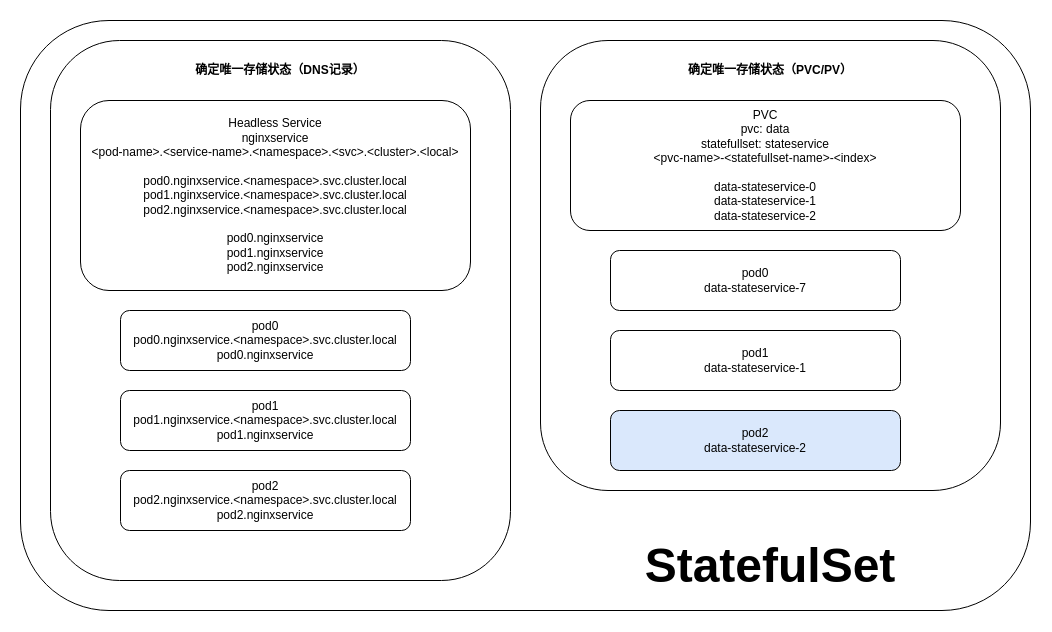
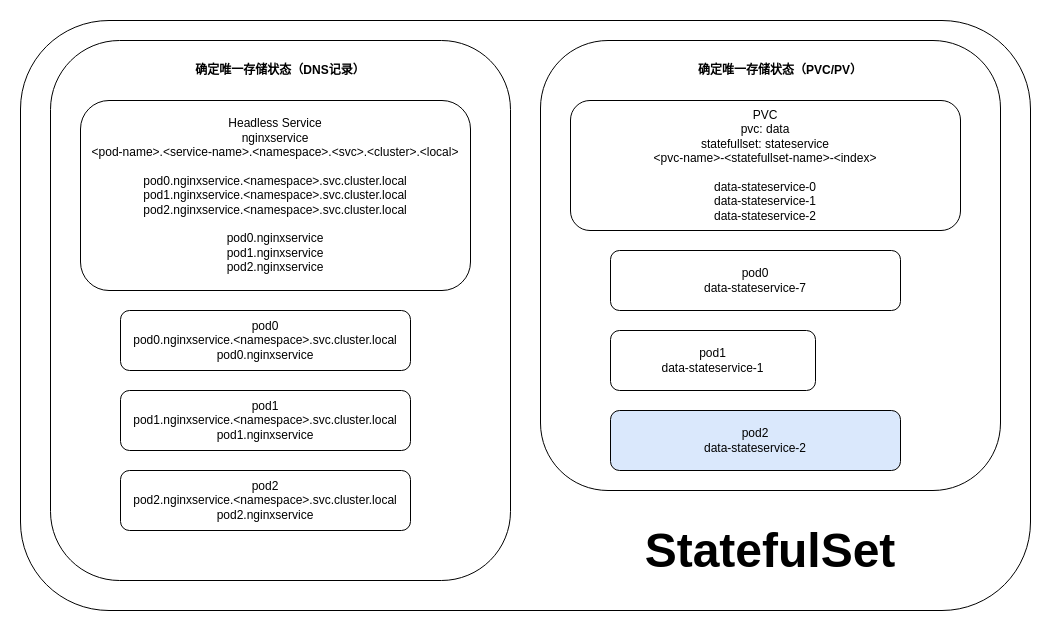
- <mxCell id="15" value="&lt;b&gt;确定唯一存储状态（PVC/PV）&lt;/b&gt;" style="text;html=1;strokeColor=none;fillColor=none;align=center;verticalAlign=middle;whiteSpace=wrap;rounded=0;" vertex="1" parent="2"><mxGeometry x="580" y="40" width="340" height="20" as="geometry" /></mxCell>
+ <mxCell id="15" value="&lt;b&gt;确定唯一存储状态（PVC/PV）&lt;/b&gt;" style="text;html=1;strokeColor=none;fillColor=none;align=center;verticalAlign=middle;whiteSpace=wrap;rounded=0;" vertex="1" parent="2"><mxGeometry x="590" y="40" width="340" height="20" as="geometry" /></mxCell>
- <mxCell id="13" value="pod1&lt;br&gt;data-stateservice-1" style="rounded=1;whiteSpace=wrap;html=1;" vertex="1" parent="2"><mxGeometry x="590" y="310" width="290" height="60" as="geometry" /></mxCell>
+ <mxCell id="13" value="pod1&lt;br&gt;data-stateservice-1" style="rounded=1;whiteSpace=wrap;html=1;" vertex="1" parent="2"><mxGeometry x="590" y="310" width="205" height="60" as="geometry" /></mxCell>
- <mxCell id="16" value="&lt;b&gt;&lt;font style=&quot;font-size: 48px&quot;&gt;StatefulSet&lt;/font&gt;&lt;/b&gt;" style="text;html=1;strokeColor=none;fillColor=none;align=center;verticalAlign=middle;whiteSpace=wrap;rounded=0;" vertex="1" parent="2"><mxGeometry x="610" y="515" width="280" height="60" as="geometry" /></mxCell>
+ <mxCell id="16" value="&lt;b&gt;&lt;font style=&quot;font-size: 48px&quot;&gt;StatefulSet&lt;/font&gt;&lt;/b&gt;" style="text;html=1;strokeColor=none;fillColor=none;align=center;verticalAlign=middle;whiteSpace=wrap;rounded=0;" vertex="1" parent="2"><mxGeometry x="610" y="500" width="280" height="60" as="geometry" /></mxCell>
